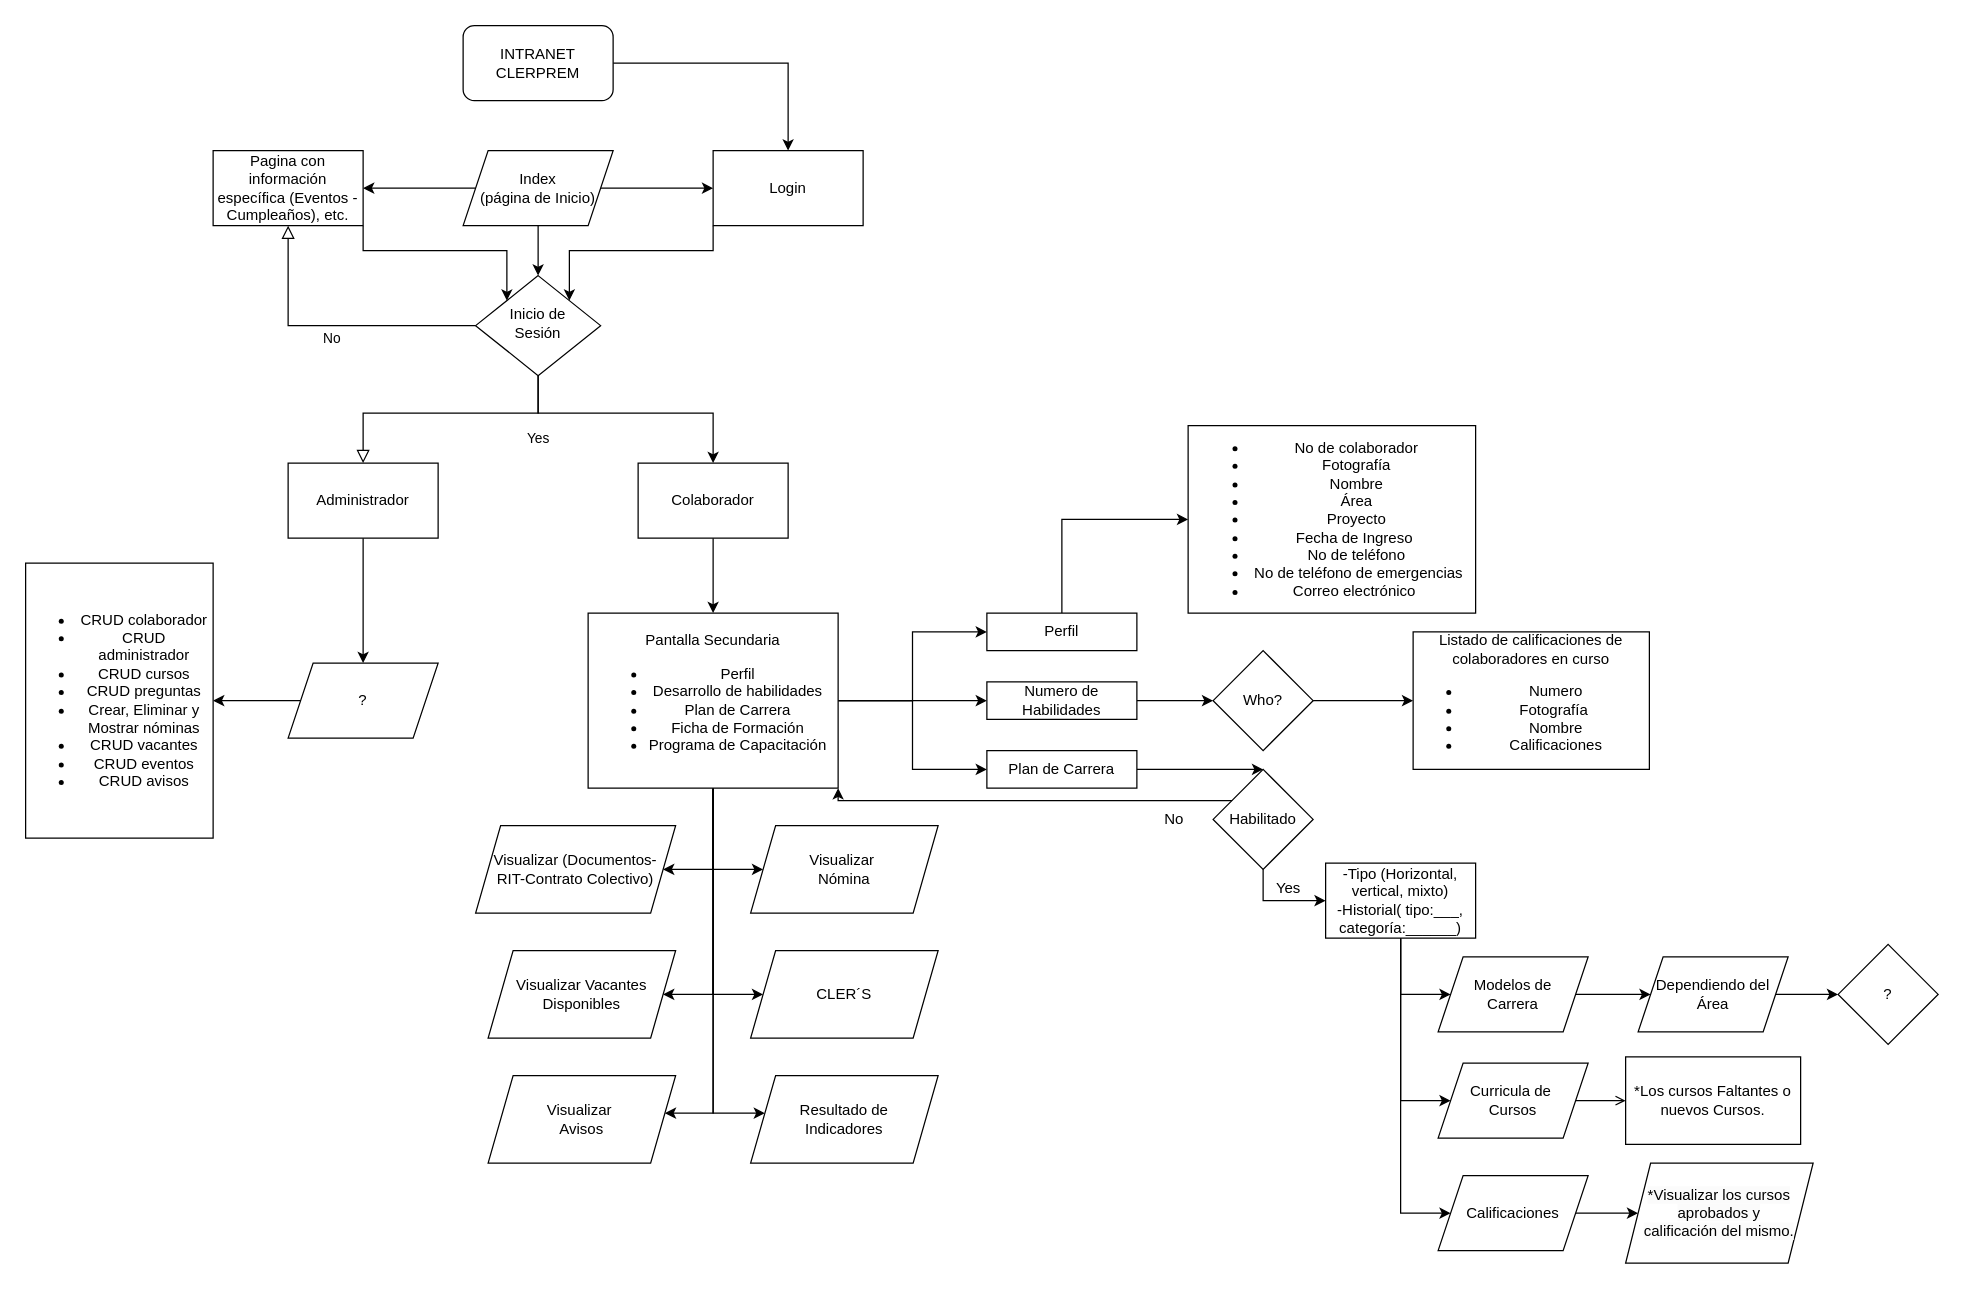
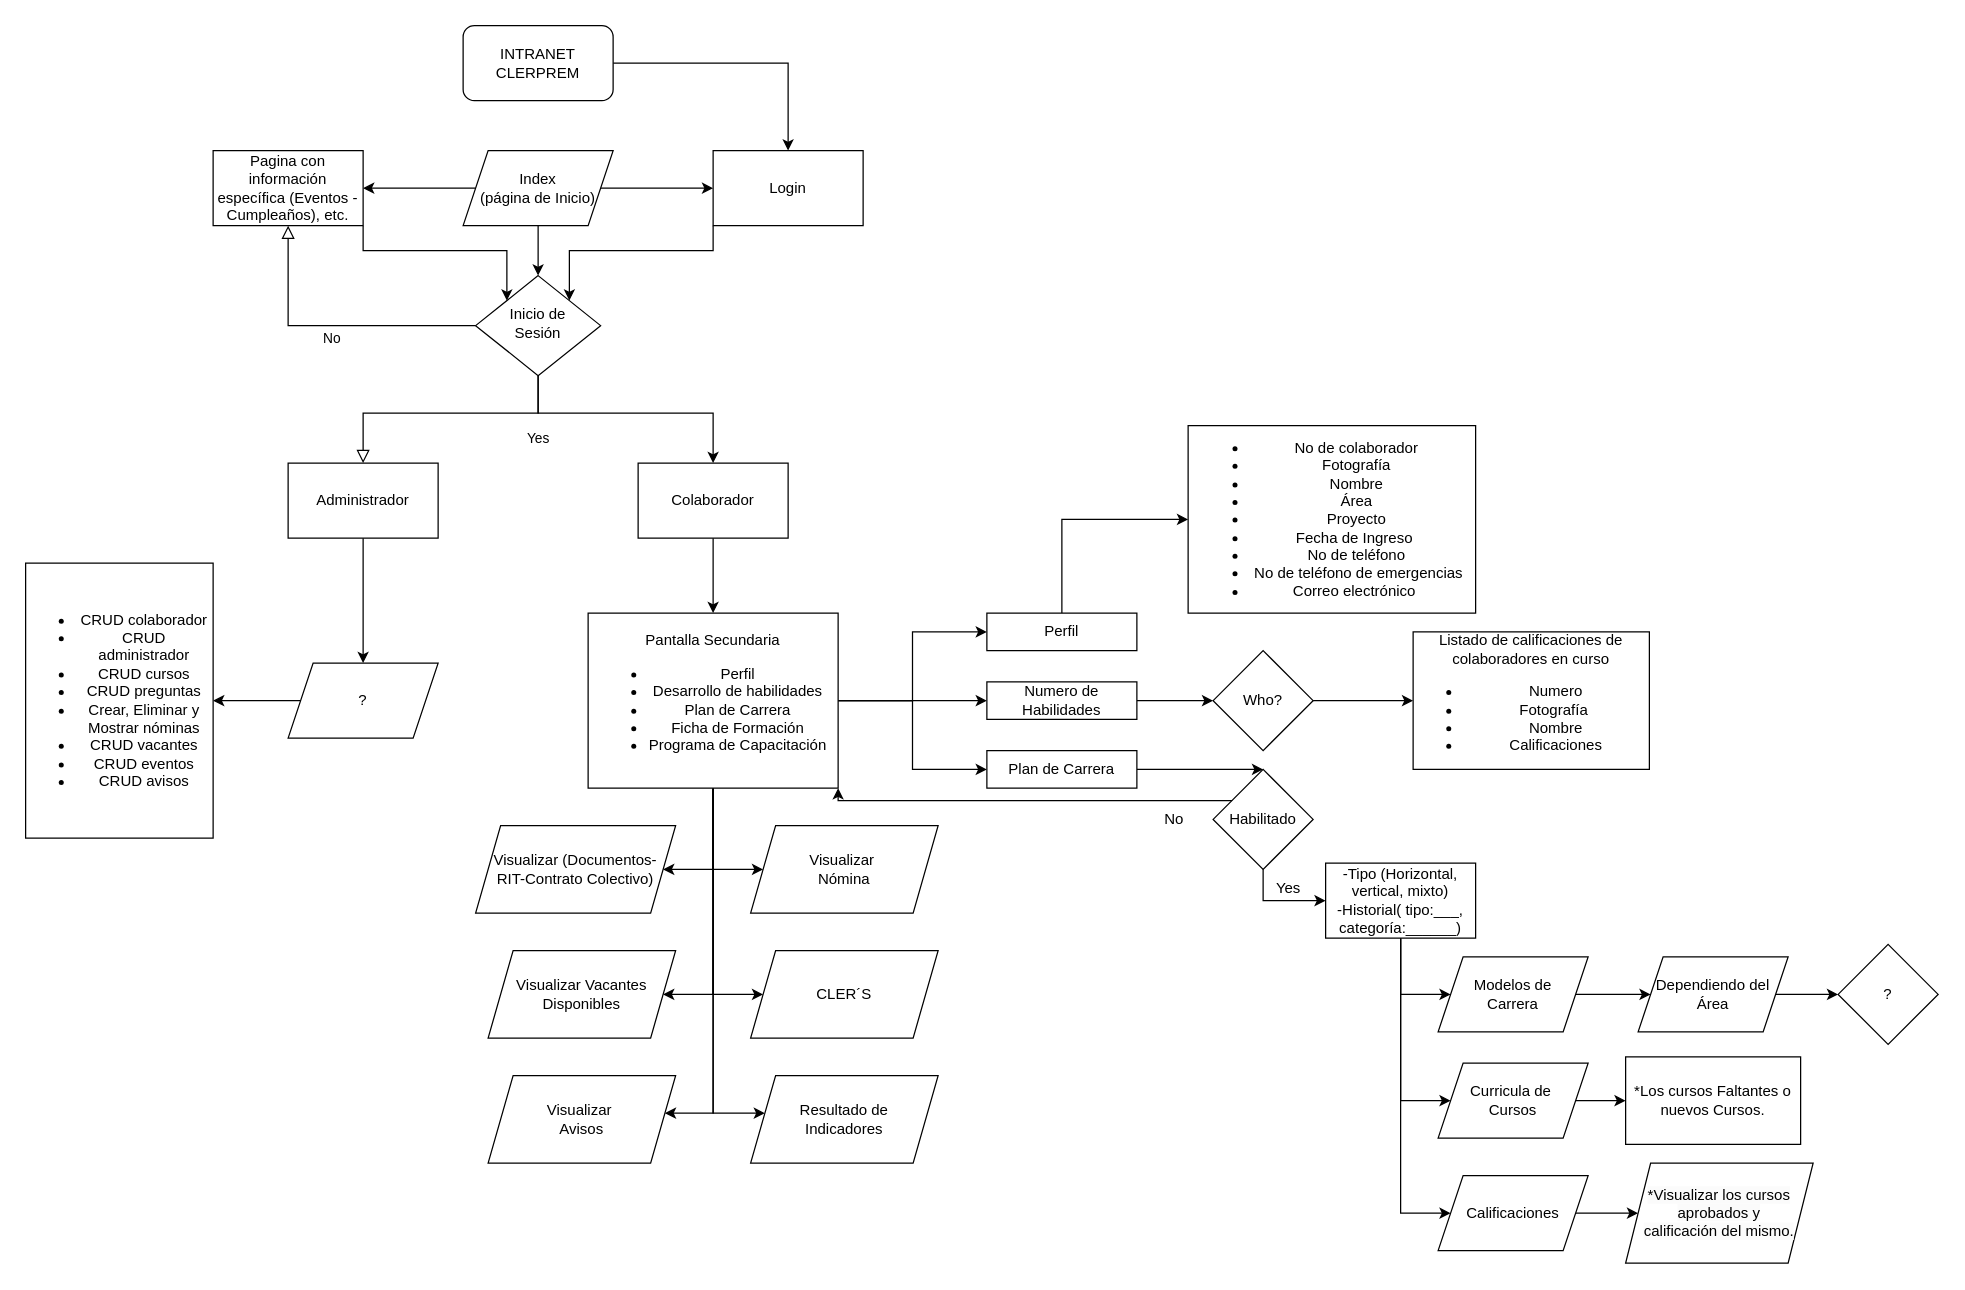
- <mxCell id="57" value="" style="edgeStyle=orthogonalEdgeStyle;rounded=0;orthogonalLoop=1;jettySize=auto;html=1;endArrow=open;" edge="1" parent="1" source="58" target="61"><mxGeometry relative="1" as="geometry" /></mxCell>
+ <mxCell id="57" value="" style="edgeStyle=orthogonalEdgeStyle;rounded=0;orthogonalLoop=1;jettySize=auto;html=1;" edge="1" parent="1" source="58" target="61"><mxGeometry relative="1" as="geometry" /></mxCell>
